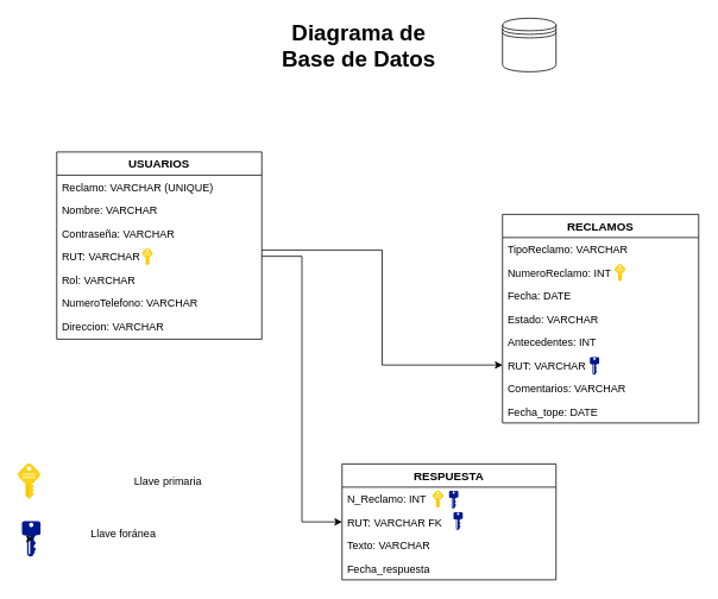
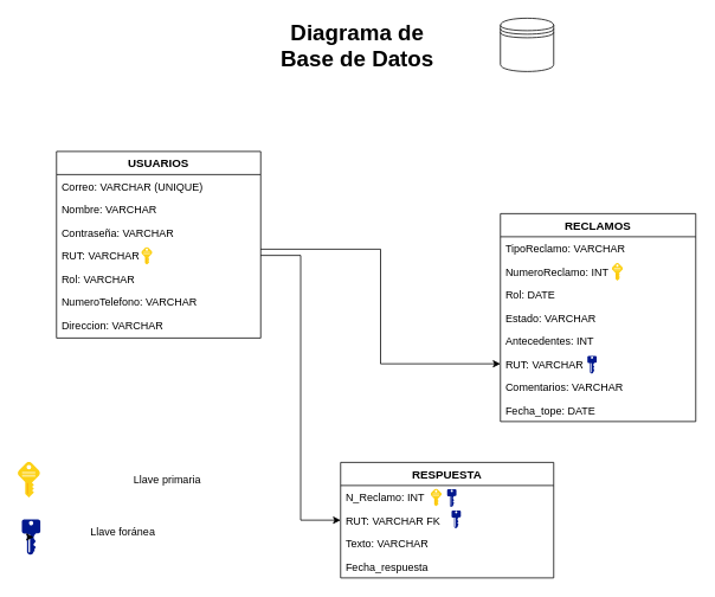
- <mxCell id="26" value="Reclamo: VARCHAR (UNIQUE)" style="text;strokeColor=none;fillColor=none;align=left;verticalAlign=top;spacingLeft=4;spacingRight=4;overflow=hidden;rotatable=0;points=[[0,0.5],[1,0.5]];portConstraint=eastwest;" vertex="1" parent="25"><mxGeometry y="26" width="230" height="26" as="geometry" /></mxCell>
+ <mxCell id="26" value="Correo: VARCHAR (UNIQUE)" style="text;strokeColor=none;fillColor=none;align=left;verticalAlign=top;spacingLeft=4;spacingRight=4;overflow=hidden;rotatable=0;points=[[0,0.5],[1,0.5]];portConstraint=eastwest;" vertex="1" parent="25"><mxGeometry y="26" width="230" height="26" as="geometry" /></mxCell>
- <mxCell id="19" value="Fecha: DATE" style="text;strokeColor=none;fillColor=none;align=left;verticalAlign=top;spacingLeft=4;spacingRight=4;overflow=hidden;rotatable=0;points=[[0,0.5],[1,0.5]];portConstraint=eastwest;" vertex="1" parent="16"><mxGeometry y="78" width="220" height="26" as="geometry" /></mxCell>
+ <mxCell id="19" value="Rol: DATE" style="text;strokeColor=none;fillColor=none;align=left;verticalAlign=top;spacingLeft=4;spacingRight=4;overflow=hidden;rotatable=0;points=[[0,0.5],[1,0.5]];portConstraint=eastwest;" vertex="1" parent="16"><mxGeometry y="78" width="220" height="26" as="geometry" /></mxCell>
